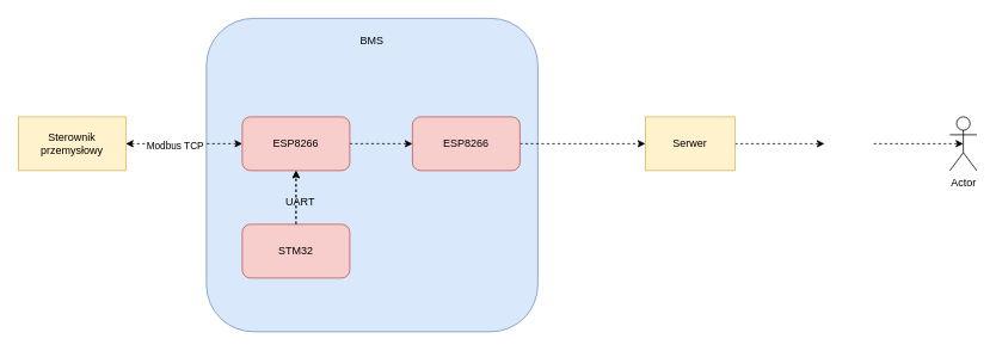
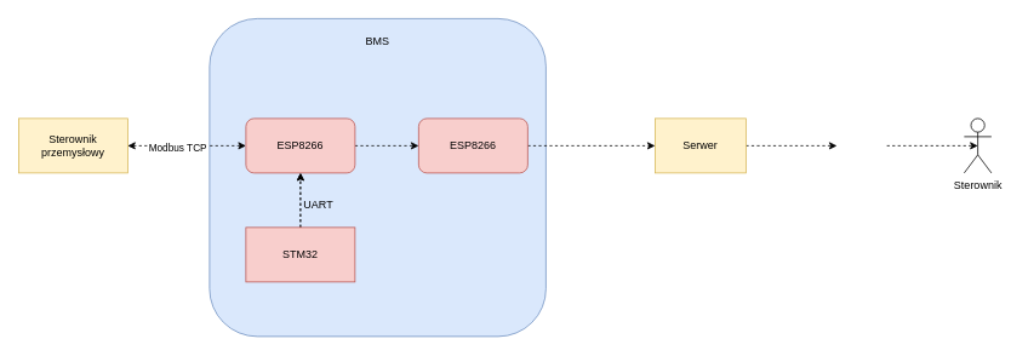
- <mxCell id="17" value="Actor" style="shape=umlActor;verticalLabelPosition=bottom;verticalAlign=top;html=1;outlineConnect=0;" vertex="1" parent="1"><mxGeometry x="1060" y="130" width="30" height="60" as="geometry" /></mxCell>
+ <mxCell id="17" value="Sterownik" style="shape=umlActor;verticalLabelPosition=bottom;verticalAlign=top;html=1;outlineConnect=0;" vertex="1" parent="1"><mxGeometry x="1060" y="130" width="30" height="60" as="geometry" /></mxCell>
- <mxCell id="16" value="UART" style="text;html=1;strokeColor=none;fillColor=none;align=center;verticalAlign=middle;whiteSpace=wrap;rounded=0;" vertex="1" parent="1"><mxGeometry x="305" y="210" width="60" height="30" as="geometry" /></mxCell>
+ <mxCell id="16" value="UART" style="text;html=1;strokeColor=none;fillColor=none;align=center;verticalAlign=middle;whiteSpace=wrap;rounded=0;" vertex="1" parent="1"><mxGeometry x="320" y="210" width="60" height="30" as="geometry" /></mxCell>
- <mxCell id="12" value="STM32" style="rounded=1;whiteSpace=wrap;html=1;fillColor=#f8cecc;strokeColor=#b85450;" vertex="1" parent="1"><mxGeometry x="270" y="250" width="120" height="60" as="geometry" /></mxCell>
+ <mxCell id="12" value="STM32" style="whiteSpace=wrap;html=1;fillColor=#f8cecc;strokeColor=#b85450;rounded=0;" vertex="1" parent="1"><mxGeometry x="270" y="250" width="120" height="60" as="geometry" /></mxCell>
